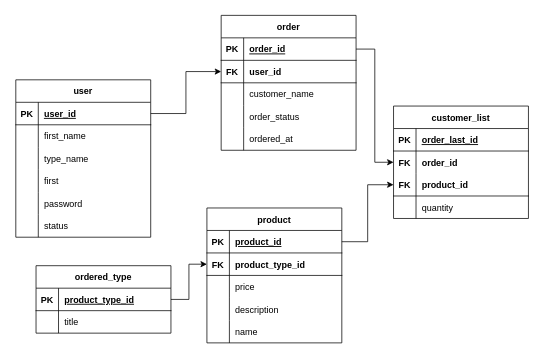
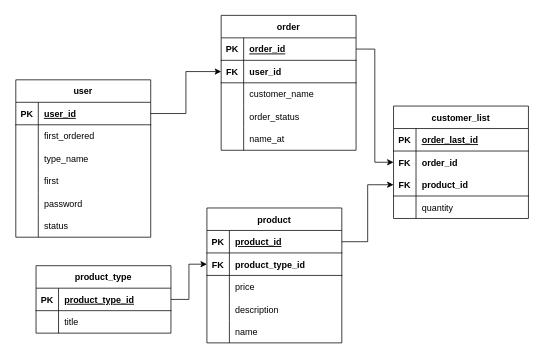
- <mxCell id="8" value="first_name" style="shape=partialRectangle;connectable=0;fillColor=none;top=0;left=0;bottom=0;right=0;align=left;spacingLeft=6;overflow=hidden;" parent="6" vertex="1"><mxGeometry x="30" width="150" height="30" as="geometry"><mxRectangle width="150" height="30" as="alternateBounds" /></mxGeometry></mxCell>
+ <mxCell id="8" value="first_ordered" style="shape=partialRectangle;connectable=0;fillColor=none;top=0;left=0;bottom=0;right=0;align=left;spacingLeft=6;overflow=hidden;" parent="6" vertex="1"><mxGeometry x="30" width="150" height="30" as="geometry"><mxRectangle width="150" height="30" as="alternateBounds" /></mxGeometry></mxCell>
- <mxCell id="52" value="ordered_at" style="shape=partialRectangle;connectable=0;fillColor=none;top=0;left=0;bottom=0;right=0;align=left;spacingLeft=6;overflow=hidden;" parent="50" vertex="1"><mxGeometry x="30" width="150" height="30" as="geometry"><mxRectangle width="150" height="30" as="alternateBounds" /></mxGeometry></mxCell>
+ <mxCell id="52" value="name_at" style="shape=partialRectangle;connectable=0;fillColor=none;top=0;left=0;bottom=0;right=0;align=left;spacingLeft=6;overflow=hidden;" parent="50" vertex="1"><mxGeometry x="30" width="150" height="30" as="geometry"><mxRectangle width="150" height="30" as="alternateBounds" /></mxGeometry></mxCell>
- <mxCell id="69" value="ordered_type" style="shape=table;startSize=30;container=1;collapsible=1;childLayout=tableLayout;fixedRows=1;rowLines=0;fontStyle=1;align=center;resizeLast=1;" parent="1" vertex="1"><mxGeometry x="47" y="354" width="180" height="90" as="geometry" /></mxCell>
+ <mxCell id="69" value="product_type" style="shape=table;startSize=30;container=1;collapsible=1;childLayout=tableLayout;fixedRows=1;rowLines=0;fontStyle=1;align=center;resizeLast=1;" parent="1" vertex="1"><mxGeometry x="47" y="354" width="180" height="90" as="geometry" /></mxCell>
